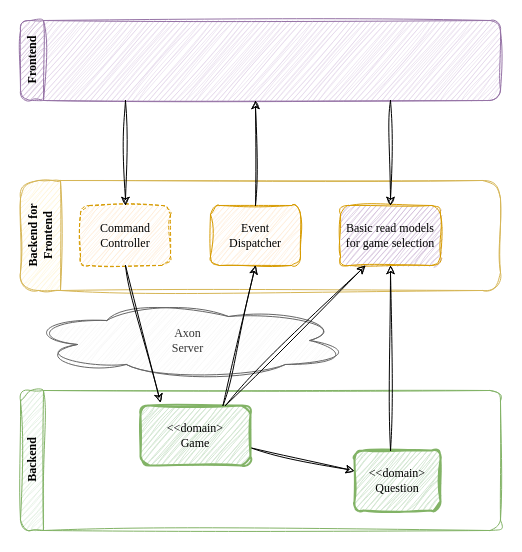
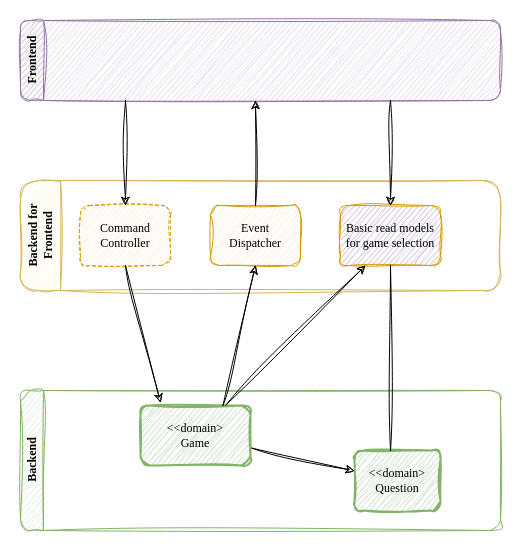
- <mxCell id="14" value="" style="endArrow=classic;html=1;rounded=1;sketch=1;hachureGap=4;jiggle=2;curveFitting=1;fontFamily=Architects Daughter;fontSource=https%3A%2F%2Ffonts.googleapis.com%2Fcss%3Ffamily%3DArchitects%2BDaughter;entryX=0.5;entryY=1;entryDx=0;entryDy=0;shadow=0;exitX=0.419;exitY=0;exitDx=0;exitDy=0;exitPerimeter=0;" parent="1" target="9" edge="1" source="5"><mxGeometry width="50" height="50" relative="1" as="geometry"><mxPoint x="390" y="390" as="sourcePoint" /><mxPoint x="390" y="265" as="targetPoint" /></mxGeometry></mxCell>
+ <mxCell id="14" value="" style="endArrow=none;html=1;rounded=1;sketch=1;hachureGap=4;jiggle=2;curveFitting=1;fontFamily=Architects Daughter;fontSource=https%3A%2F%2Ffonts.googleapis.com%2Fcss%3Ffamily%3DArchitects%2BDaughter;entryX=0.5;entryY=1;entryDx=0;entryDy=0;shadow=0;exitX=0.419;exitY=0;exitDx=0;exitDy=0;exitPerimeter=0;" parent="1" target="9" edge="1" source="5"><mxGeometry width="50" height="50" relative="1" as="geometry"><mxPoint x="390" y="390" as="sourcePoint" /><mxPoint x="390" y="265" as="targetPoint" /></mxGeometry></mxCell>
- <mxCell id="11" value="Axon&lt;div&gt;Server&lt;/div&gt;" style="ellipse;shape=cloud;whiteSpace=wrap;html=1;rounded=1;hachureGap=4;fontFamily=Architects Daughter;fontSource=https%3A%2F%2Ffonts.googleapis.com%2Fcss%3Ffamily%3DArchitects%2BDaughter;shadow=0;sketch=1;curveFitting=1;jiggle=2;fillColor=#f5f5f5;fontColor=#333333;strokeColor=#666666;" parent="1" vertex="1"><mxGeometry x="25" y="300" width="325" height="80" as="geometry" /></mxCell>
